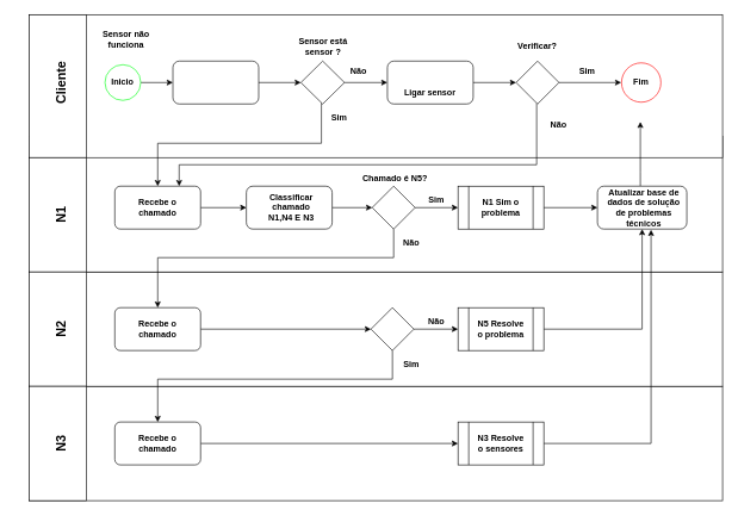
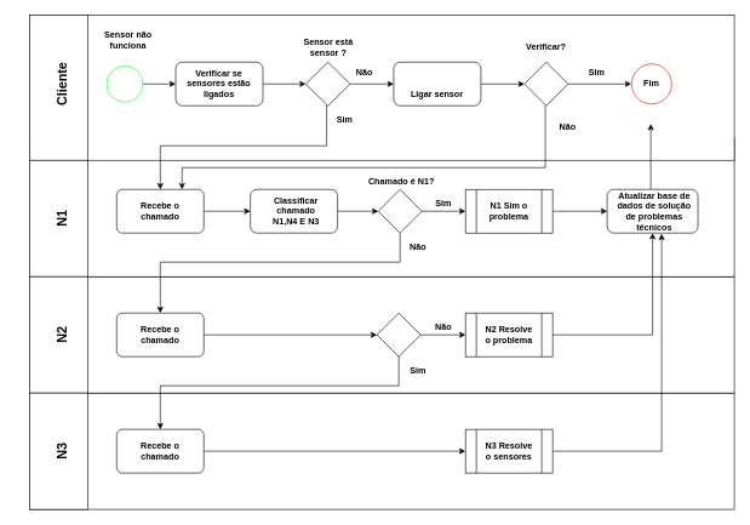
- <mxCell id="29" value="&lt;b&gt;Inicio&lt;/b&gt;" style="text;html=1;strokeColor=none;fillColor=none;align=center;verticalAlign=middle;whiteSpace=wrap;rounded=0;" parent="1" vertex="1"><mxGeometry x="151.25" y="105" width="40" height="20" as="geometry" /></mxCell>
+ <mxCell id="19" value="&lt;b&gt;Verificar se sensores estão ligados&lt;/b&gt;" style="text;html=1;strokeColor=none;fillColor=none;align=center;verticalAlign=middle;whiteSpace=wrap;rounded=0;" parent="1" vertex="1"><mxGeometry x="246.25" y="105" width="110" height="20" as="geometry" /></mxCell>
- <mxCell id="48" value="&lt;b&gt;Chamado é N5?&lt;/b&gt;" style="text;html=1;strokeColor=none;fillColor=none;align=center;verticalAlign=middle;whiteSpace=wrap;rounded=0;" parent="1" vertex="1"><mxGeometry x="491.75" y="240" width="120" height="20" as="geometry" /></mxCell>
+ <mxCell id="48" value="&lt;b&gt;Chamado é N1?&lt;/b&gt;" style="text;html=1;strokeColor=none;fillColor=none;align=center;verticalAlign=middle;whiteSpace=wrap;rounded=0;" parent="1" vertex="1"><mxGeometry x="491.75" y="240" width="120" height="20" as="geometry" /></mxCell>
- <mxCell id="68" value="&lt;b&gt;N5 Resolve o problema&lt;/b&gt;" style="text;html=1;strokeColor=none;fillColor=none;align=center;verticalAlign=middle;whiteSpace=wrap;rounded=0;" parent="1" vertex="1"><mxGeometry x="665" y="450" width="70" height="20" as="geometry" /></mxCell>
+ <mxCell id="68" value="&lt;b&gt;N2 Resolve o problema&lt;/b&gt;" style="text;html=1;strokeColor=none;fillColor=none;align=center;verticalAlign=middle;whiteSpace=wrap;rounded=0;" parent="1" vertex="1"><mxGeometry x="665" y="450" width="70" height="20" as="geometry" /></mxCell>
